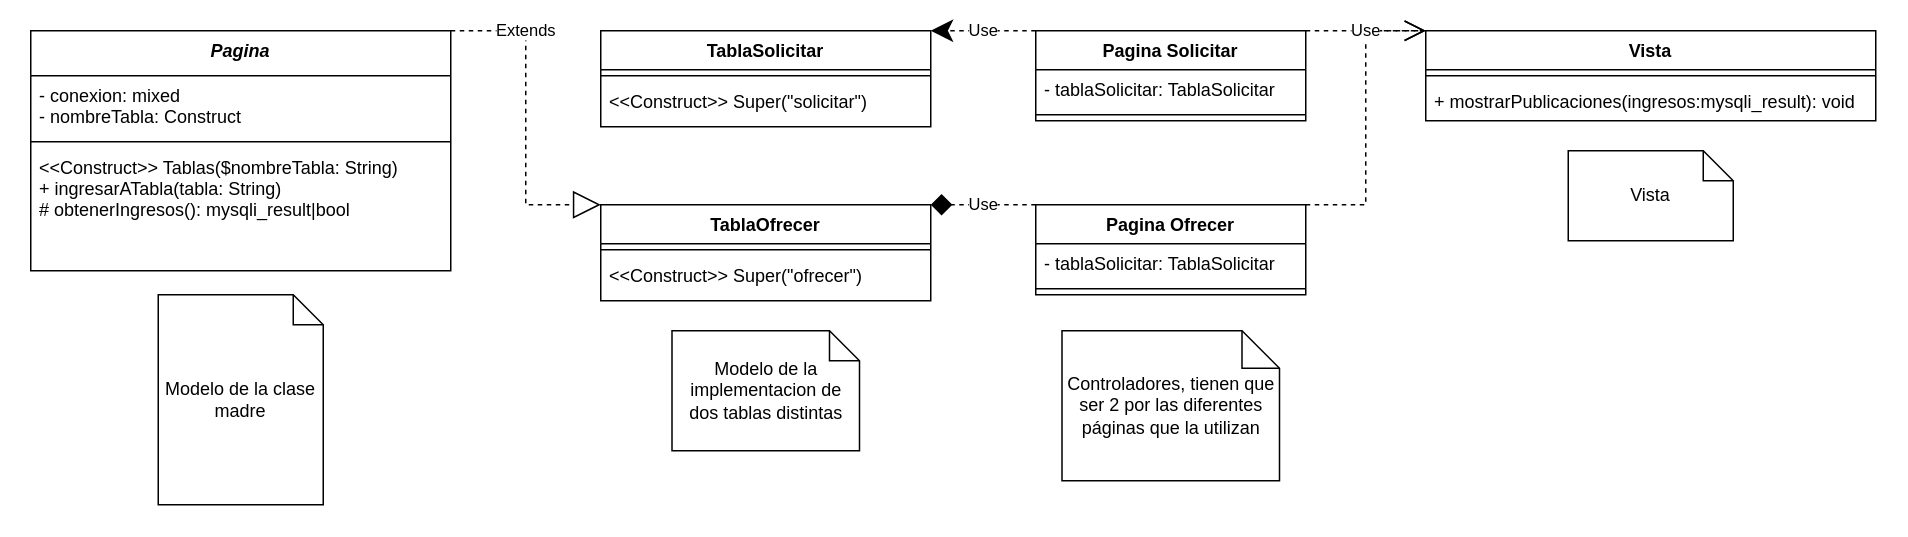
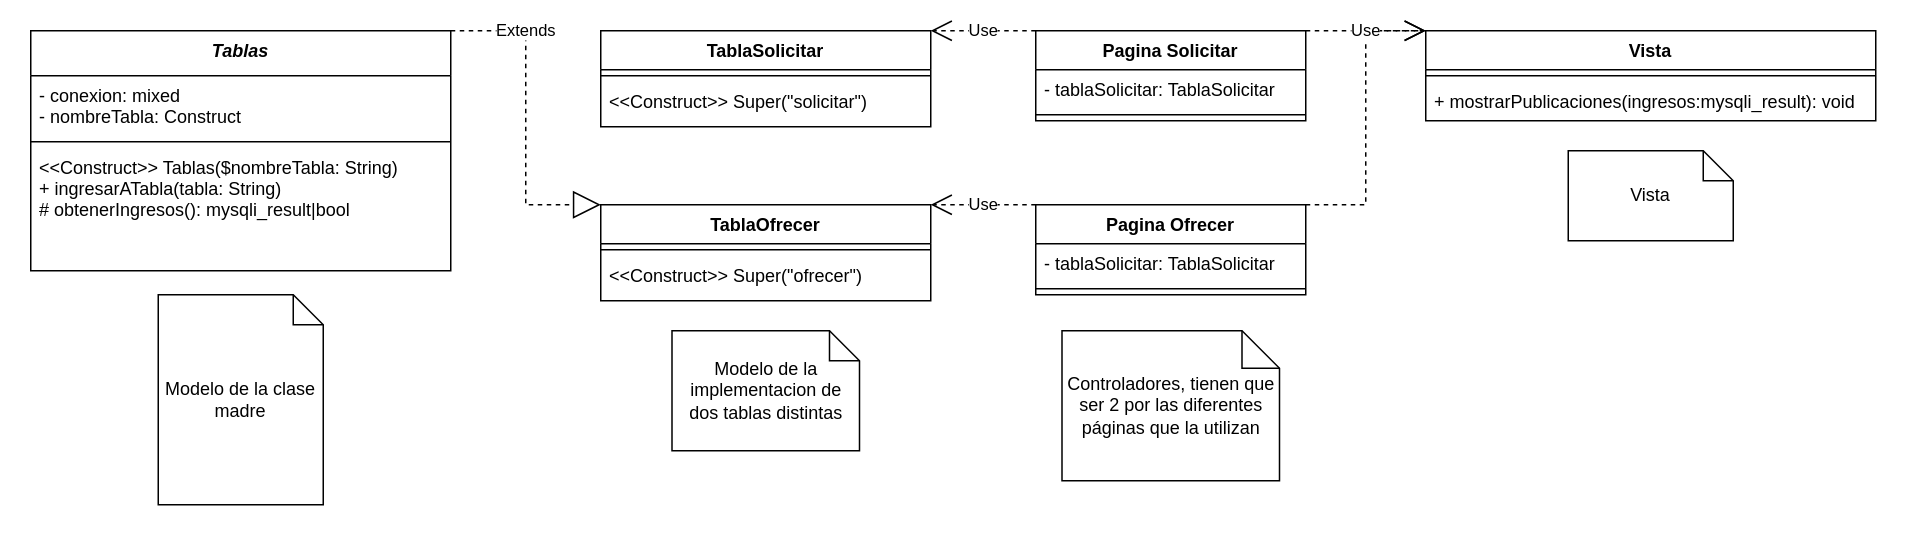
- <mxCell id="23" value="Use" style="endArrow=classic;endSize=12;dashed=1;html=1;rounded=0;exitX=0;exitY=0;exitDx=0;exitDy=0;entryX=1;entryY=0;entryDx=0;entryDy=0;" parent="1" source="13" target="6" edge="1"><mxGeometry width="160" relative="1" as="geometry"><mxPoint x="660" y="-50" as="sourcePoint" /><mxPoint x="820" y="-50" as="targetPoint" /></mxGeometry></mxCell>
+ <mxCell id="23" value="Use" style="endArrow=open;endSize=12;dashed=1;html=1;rounded=0;exitX=0;exitY=0;exitDx=0;exitDy=0;entryX=1;entryY=0;entryDx=0;entryDy=0;" parent="1" source="13" target="6" edge="1"><mxGeometry width="160" relative="1" as="geometry"><mxPoint x="660" y="-50" as="sourcePoint" /><mxPoint x="820" y="-50" as="targetPoint" /></mxGeometry></mxCell>
- <mxCell id="2" value="Pagina" style="swimlane;fontStyle=3;align=center;verticalAlign=top;childLayout=stackLayout;horizontal=1;startSize=30;horizontalStack=0;resizeParent=1;resizeParentMax=0;resizeLast=0;collapsible=1;marginBottom=0;" parent="1" vertex="1"><mxGeometry x="20" y="20" width="280" height="160" as="geometry" /></mxCell>
+ <mxCell id="2" value="Tablas" style="swimlane;fontStyle=3;align=center;verticalAlign=top;childLayout=stackLayout;horizontal=1;startSize=30;horizontalStack=0;resizeParent=1;resizeParentMax=0;resizeLast=0;collapsible=1;marginBottom=0;" parent="1" vertex="1"><mxGeometry x="20" y="20" width="280" height="160" as="geometry" /></mxCell>
- <mxCell id="22" value="Use" style="endArrow=diamond;endSize=12;dashed=1;html=1;rounded=0;exitX=0;exitY=0;exitDx=0;exitDy=0;entryX=1;entryY=0;entryDx=0;entryDy=0;" parent="1" source="16" target="9" edge="1"><mxGeometry width="160" relative="1" as="geometry"><mxPoint x="670" y="250" as="sourcePoint" /><mxPoint x="830" y="250" as="targetPoint" /></mxGeometry></mxCell>
+ <mxCell id="22" value="Use" style="endArrow=open;endSize=12;dashed=1;html=1;rounded=0;exitX=0;exitY=0;exitDx=0;exitDy=0;entryX=1;entryY=0;entryDx=0;entryDy=0;" parent="1" source="16" target="9" edge="1"><mxGeometry width="160" relative="1" as="geometry"><mxPoint x="670" y="250" as="sourcePoint" /><mxPoint x="830" y="250" as="targetPoint" /></mxGeometry></mxCell>
